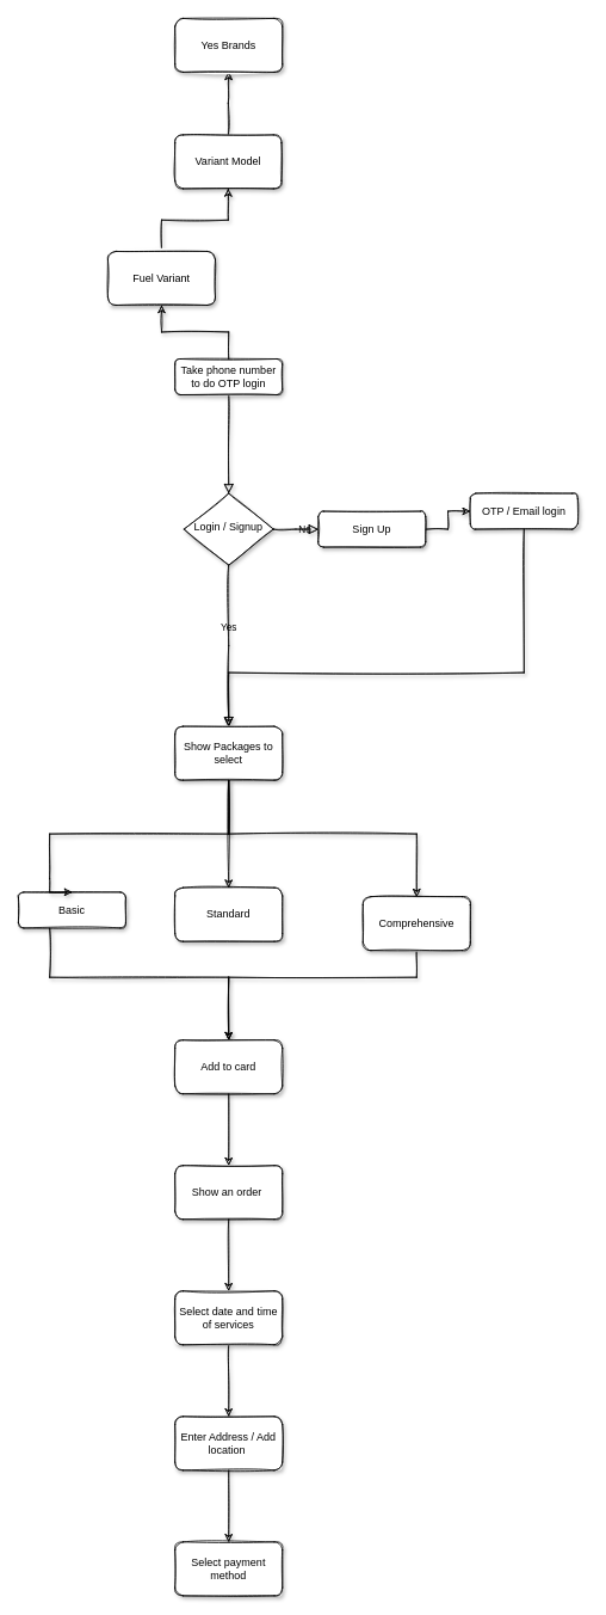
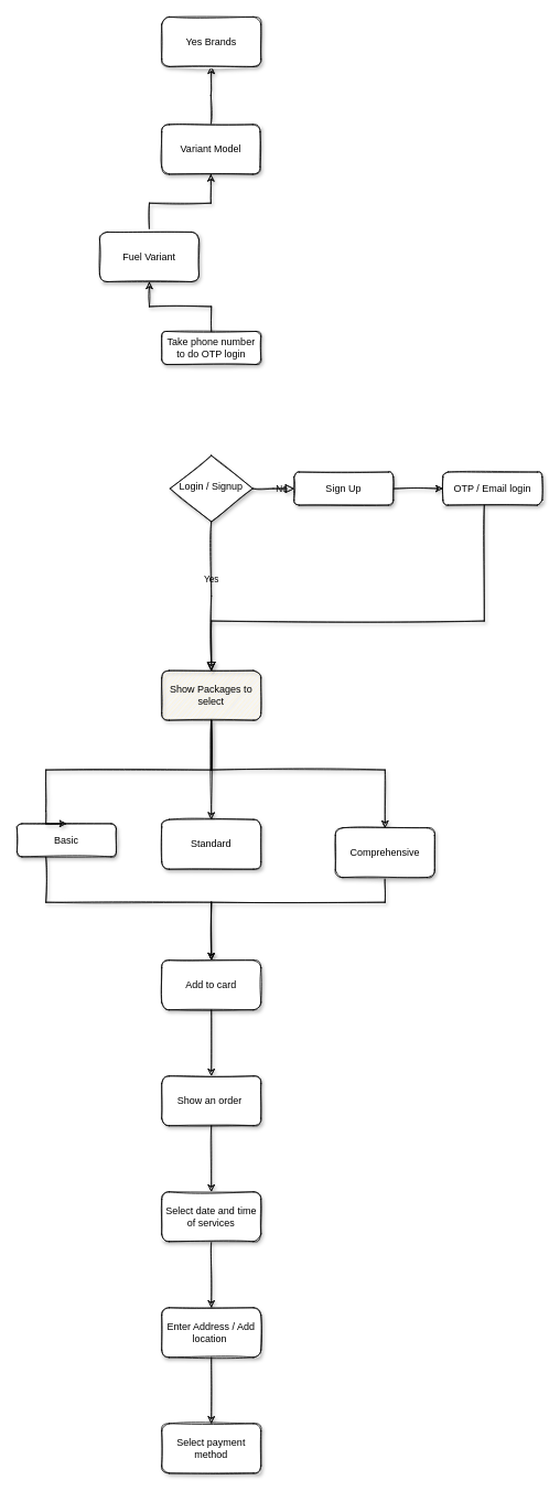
- <mxCell id="2" value="" style="rounded=0;html=1;jettySize=auto;orthogonalLoop=1;fontSize=11;endArrow=block;endFill=0;endSize=8;strokeWidth=1;shadow=1;labelBackgroundColor=none;edgeStyle=orthogonalEdgeStyle;sketch=1;" parent="1" source="4" target="6" edge="1"><mxGeometry relative="1" as="geometry" /></mxCell>
- <mxCell id="13" value="OTP / Email login" style="rounded=1;whiteSpace=wrap;html=1;fontSize=12;glass=0;strokeWidth=1;shadow=1;sketch=1;" vertex="1" parent="1"><mxGeometry x="525" y="550" width="120" height="40" as="geometry" /></mxCell>
+ <mxCell id="13" value="OTP / Email login" style="rounded=1;whiteSpace=wrap;html=1;fontSize=12;glass=0;strokeWidth=1;shadow=1;sketch=1;" vertex="1" parent="1"><mxGeometry x="535" y="570" width="120" height="40" as="geometry" /></mxCell>
- <mxCell id="17" value="Show Packages to select" style="rounded=1;whiteSpace=wrap;html=1;shadow=1;glass=0;sketch=1;" vertex="1" parent="1"><mxGeometry x="195" y="810" width="120" height="60" as="geometry" /></mxCell>
+ <mxCell id="17" value="Show Packages to select" style="rounded=1;whiteSpace=wrap;html=1;shadow=1;glass=0;sketch=1;fillColor=#fff2cc;" vertex="1" parent="1"><mxGeometry x="195" y="810" width="120" height="60" as="geometry" /></mxCell>
